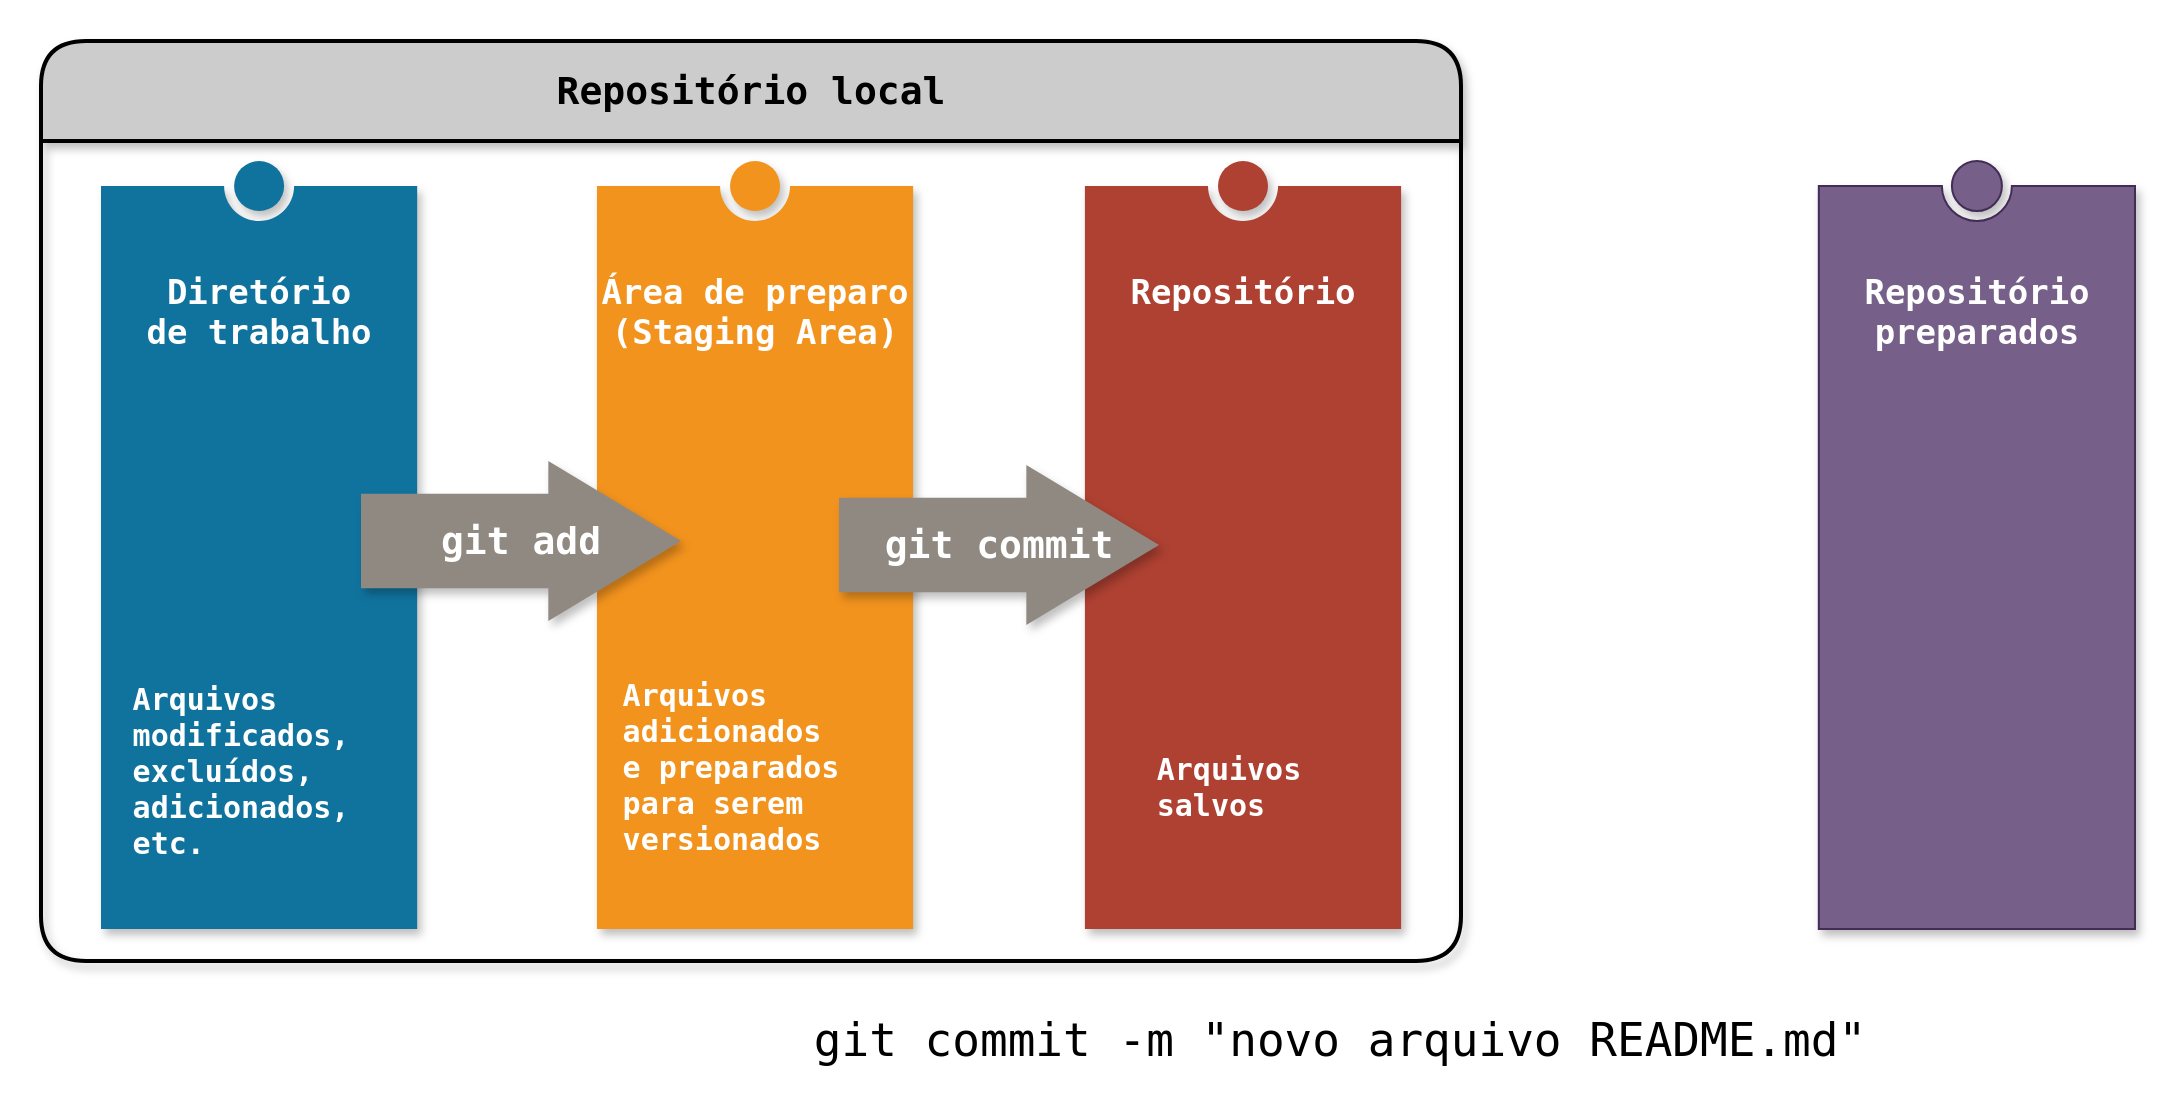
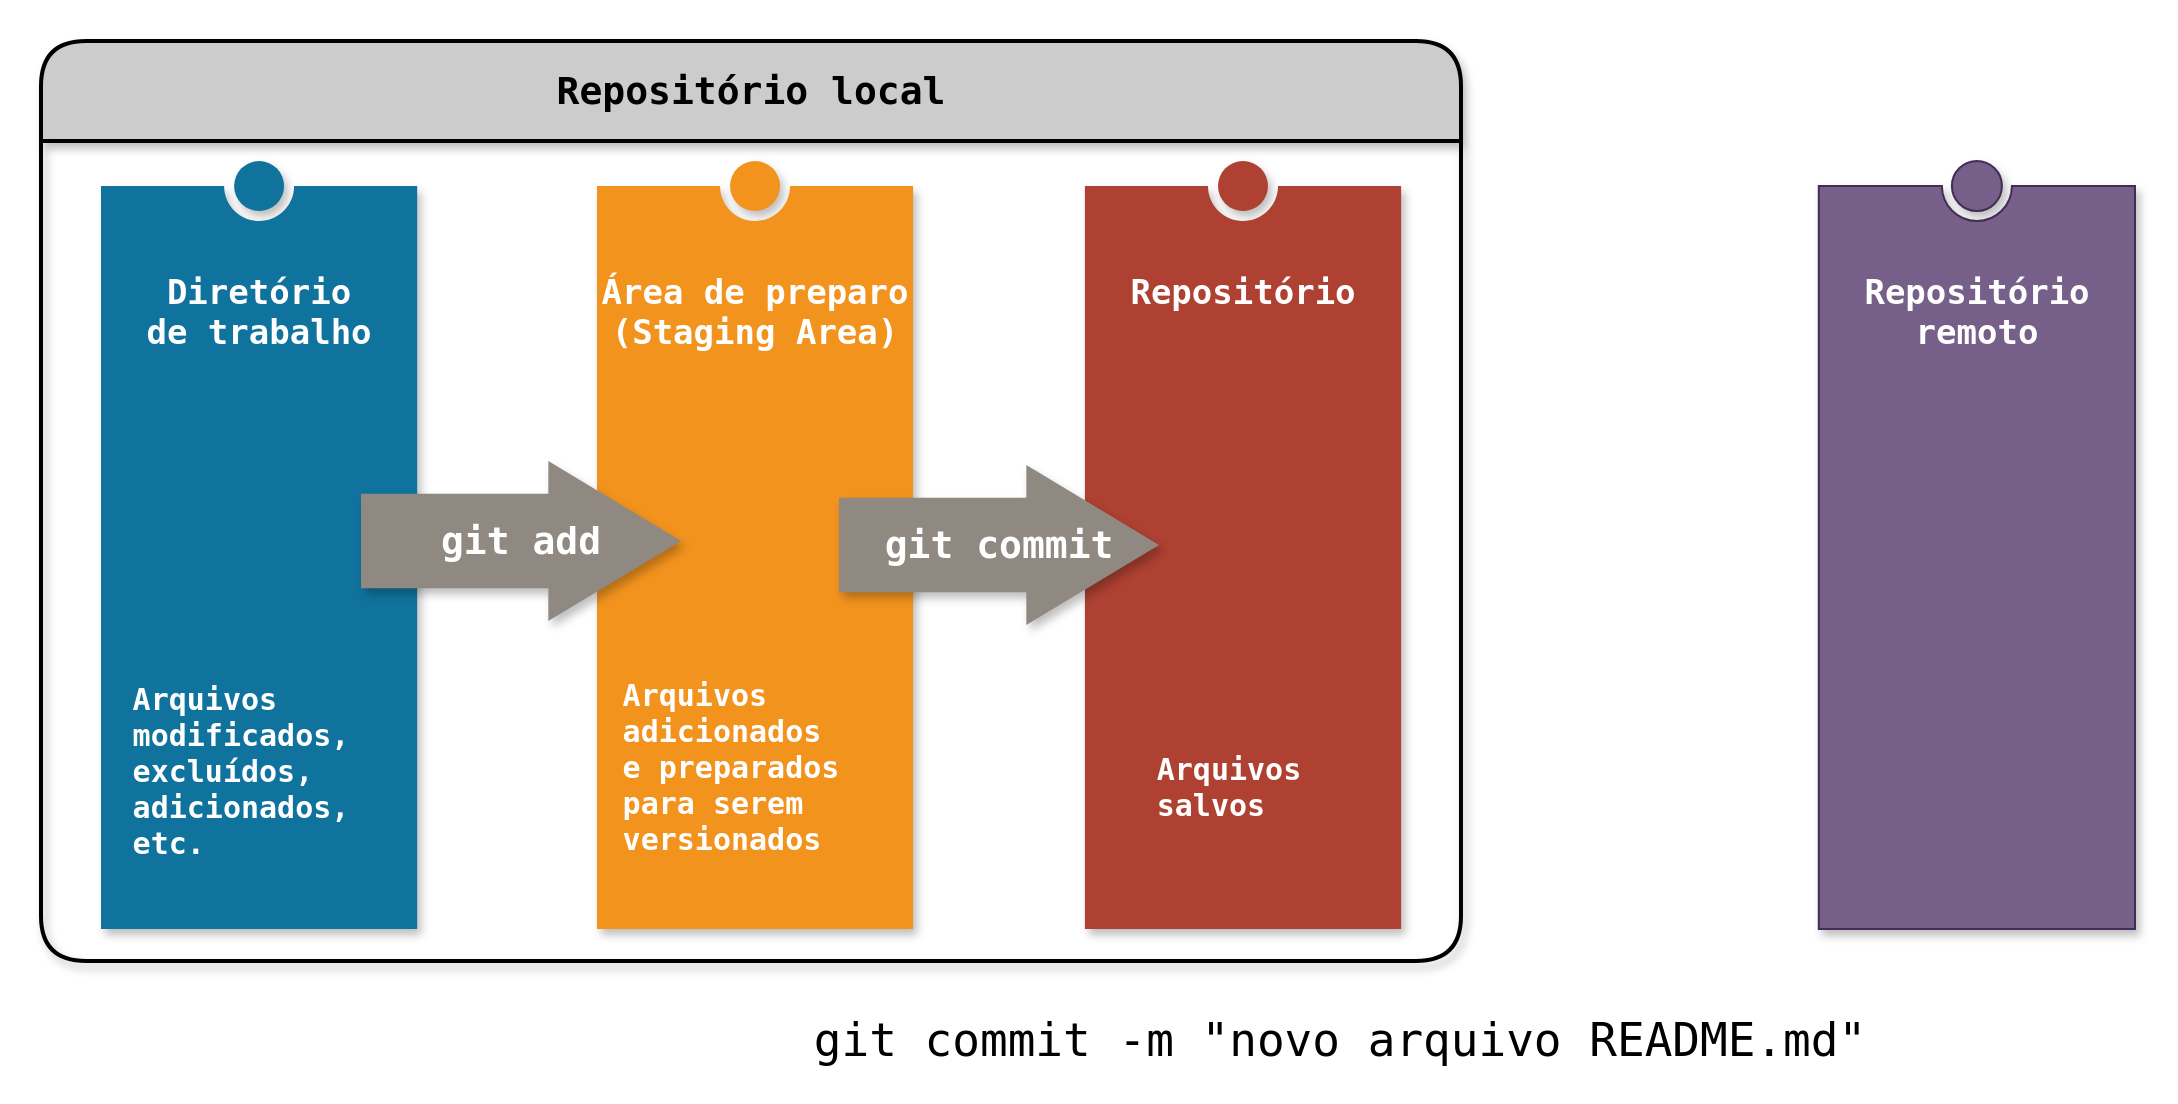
- <mxCell id="6" value="&lt;div&gt;&lt;pre&gt;Repositório&lt;br&gt;preparados&lt;/pre&gt;&lt;/div&gt;" style="verticalLabelPosition=middle;verticalAlign=top;html=1;shape=mxgraph.infographic.numberedEntryVert;dy=25;strokeColor=#432D57;fontSize=17;fontColor=#ffffff;align=center;labelPosition=center;spacingTop=32;fontStyle=1;fillColor=#76608a;hachureGap=4;pointerEvents=0;shadow=1;" vertex="1" parent="1"><mxGeometry x="908.905" y="80" width="158.095" height="384" as="geometry" /></mxCell>
+ <mxCell id="6" value="&lt;div&gt;&lt;pre&gt;Repositório&lt;br&gt;remoto&lt;/pre&gt;&lt;/div&gt;" style="verticalLabelPosition=middle;verticalAlign=top;html=1;shape=mxgraph.infographic.numberedEntryVert;dy=25;strokeColor=#432D57;fontSize=17;fontColor=#ffffff;align=center;labelPosition=center;spacingTop=32;fontStyle=1;fillColor=#76608a;hachureGap=4;pointerEvents=0;shadow=1;" vertex="1" parent="1"><mxGeometry x="908.905" y="80" width="158.095" height="384" as="geometry" /></mxCell>
